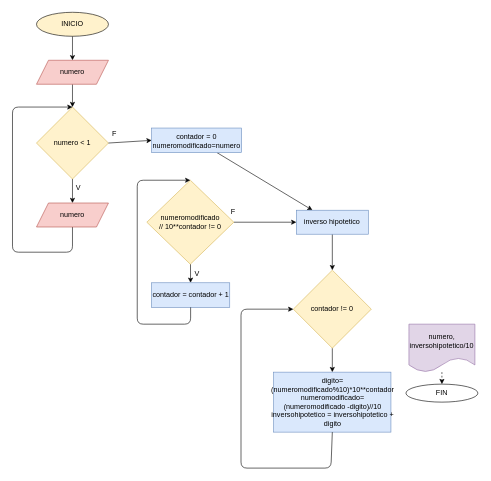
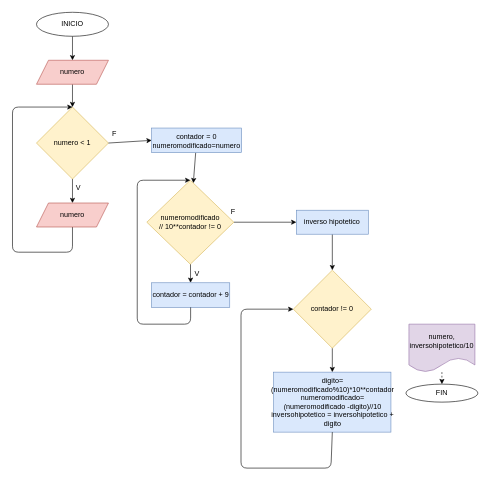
- <mxCell id="3" value="INICIO" style="ellipse;whiteSpace=wrap;html=1;fillColor=#fff2cc;" vertex="1" parent="1"><mxGeometry x="60" y="20" width="120" height="40" as="geometry" /></mxCell>
+ <mxCell id="3" value="INICIO" style="ellipse;whiteSpace=wrap;html=1;" vertex="1" parent="1"><mxGeometry x="60" y="20" width="120" height="40" as="geometry" /></mxCell>
- <mxCell id="13" value="" style="edgeStyle=none;html=1;" edge="1" parent="1" source="14" target="26"><mxGeometry relative="1" as="geometry" /></mxCell>
+ <mxCell id="13" value="" style="edgeStyle=none;html=1;" edge="1" parent="1" source="14" target="17"><mxGeometry relative="1" as="geometry" /></mxCell>
- <mxCell id="18" value="contador = contador + 1" style="rounded=0;whiteSpace=wrap;html=1;fillColor=#dae8fc;strokeColor=#6c8ebf;" vertex="1" parent="1"><mxGeometry x="251.75" y="471" width="130.5" height="41" as="geometry" /></mxCell>
+ <mxCell id="18" value="contador = contador + 9" style="rounded=0;whiteSpace=wrap;html=1;fillColor=#dae8fc;strokeColor=#6c8ebf;" vertex="1" parent="1"><mxGeometry x="251.75" y="471" width="130.5" height="41" as="geometry" /></mxCell>
